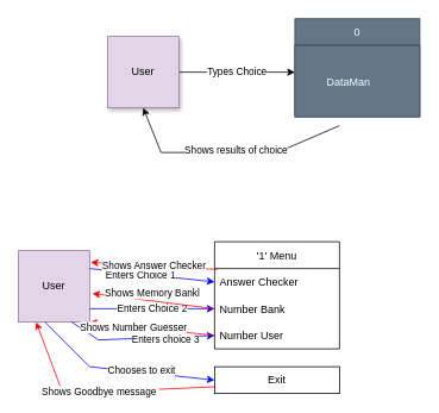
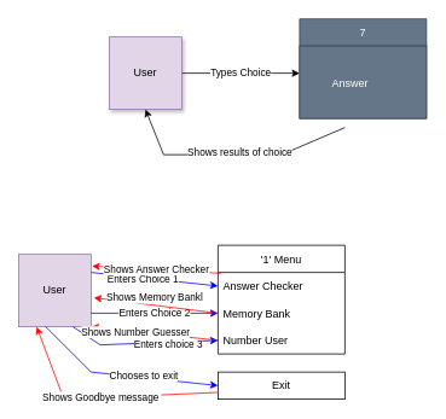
- <mxCell id="4" value="0" style="swimlane;fontStyle=0;childLayout=stackLayout;horizontal=1;startSize=30;horizontalStack=0;resizeParent=1;resizeParentMax=0;resizeLast=0;collapsible=1;marginBottom=0;fillColor=#647687;fontColor=#ffffff;strokeColor=#314354;" parent="1" vertex="1"><mxGeometry x="330" y="20" width="140" height="110" as="geometry" /></mxCell>
+ <mxCell id="4" value="7" style="swimlane;fontStyle=0;childLayout=stackLayout;horizontal=1;startSize=30;horizontalStack=0;resizeParent=1;resizeParentMax=0;resizeLast=0;collapsible=1;marginBottom=0;fillColor=#647687;fontColor=#ffffff;strokeColor=#314354;" parent="1" vertex="1"><mxGeometry x="330" y="20" width="140" height="110" as="geometry" /></mxCell>
- <mxCell id="5" value="         DataMan" style="text;strokeColor=#314354;fillColor=#647687;align=left;verticalAlign=middle;spacingLeft=4;spacingRight=4;overflow=hidden;points=[[0,0.5],[1,0.5]];portConstraint=eastwest;rotatable=0;fontColor=#ffffff;" parent="4" vertex="1"><mxGeometry y="30" width="140" height="80" as="geometry" /></mxCell>
+ <mxCell id="5" value="         Answer" style="text;strokeColor=#314354;fillColor=#647687;align=left;verticalAlign=middle;spacingLeft=4;spacingRight=4;overflow=hidden;points=[[0,0.5],[1,0.5]];portConstraint=eastwest;rotatable=0;fontColor=#ffffff;" parent="4" vertex="1"><mxGeometry y="30" width="140" height="80" as="geometry" /></mxCell>
- <mxCell id="11" value="Number Bank" style="text;strokeColor=none;fillColor=none;align=left;verticalAlign=middle;spacingLeft=4;spacingRight=4;overflow=hidden;points=[[0,0.5],[1,0.5]];portConstraint=eastwest;rotatable=0;" vertex="1" parent="9"><mxGeometry y="60" width="140" height="30" as="geometry" /></mxCell>
+ <mxCell id="11" value="Memory Bank" style="text;strokeColor=none;fillColor=none;align=left;verticalAlign=middle;spacingLeft=4;spacingRight=4;overflow=hidden;points=[[0,0.5],[1,0.5]];portConstraint=eastwest;rotatable=0;" vertex="1" parent="9"><mxGeometry y="60" width="140" height="30" as="geometry" /></mxCell>
